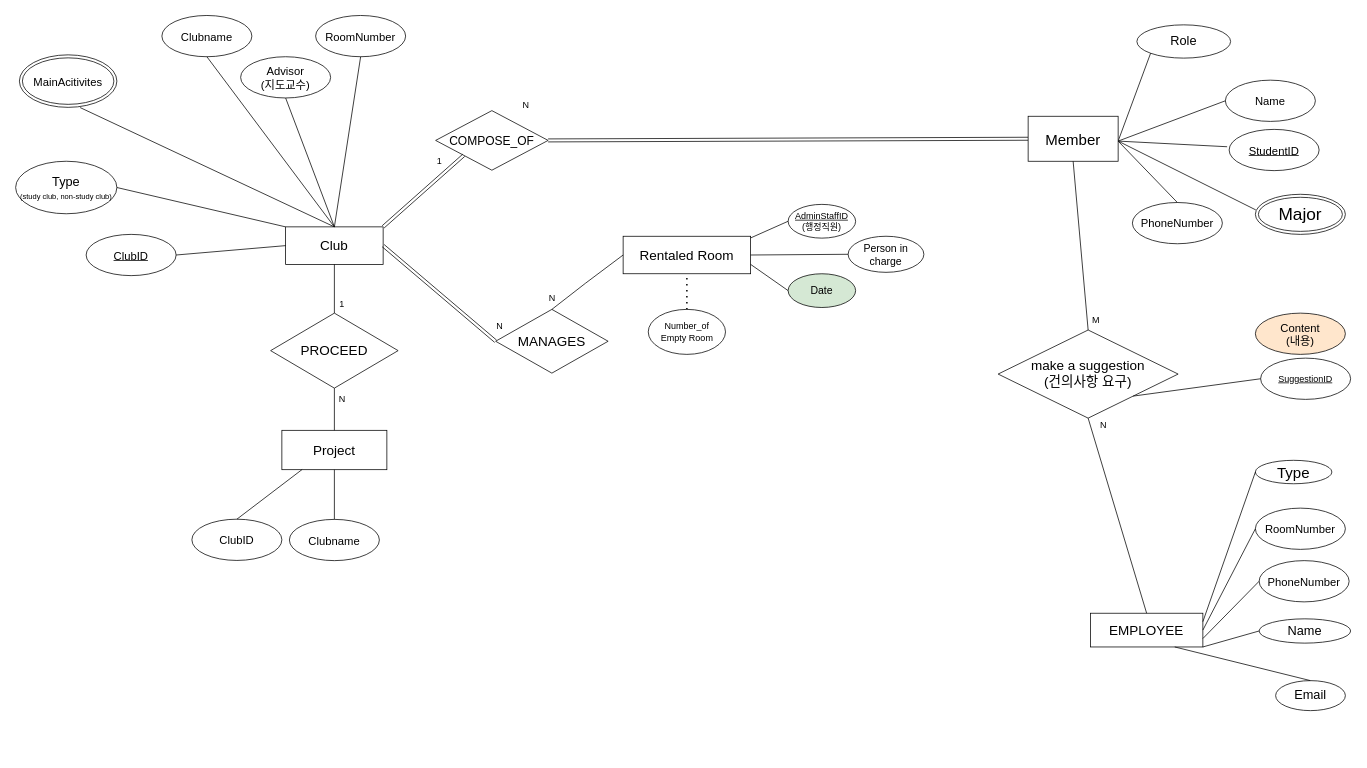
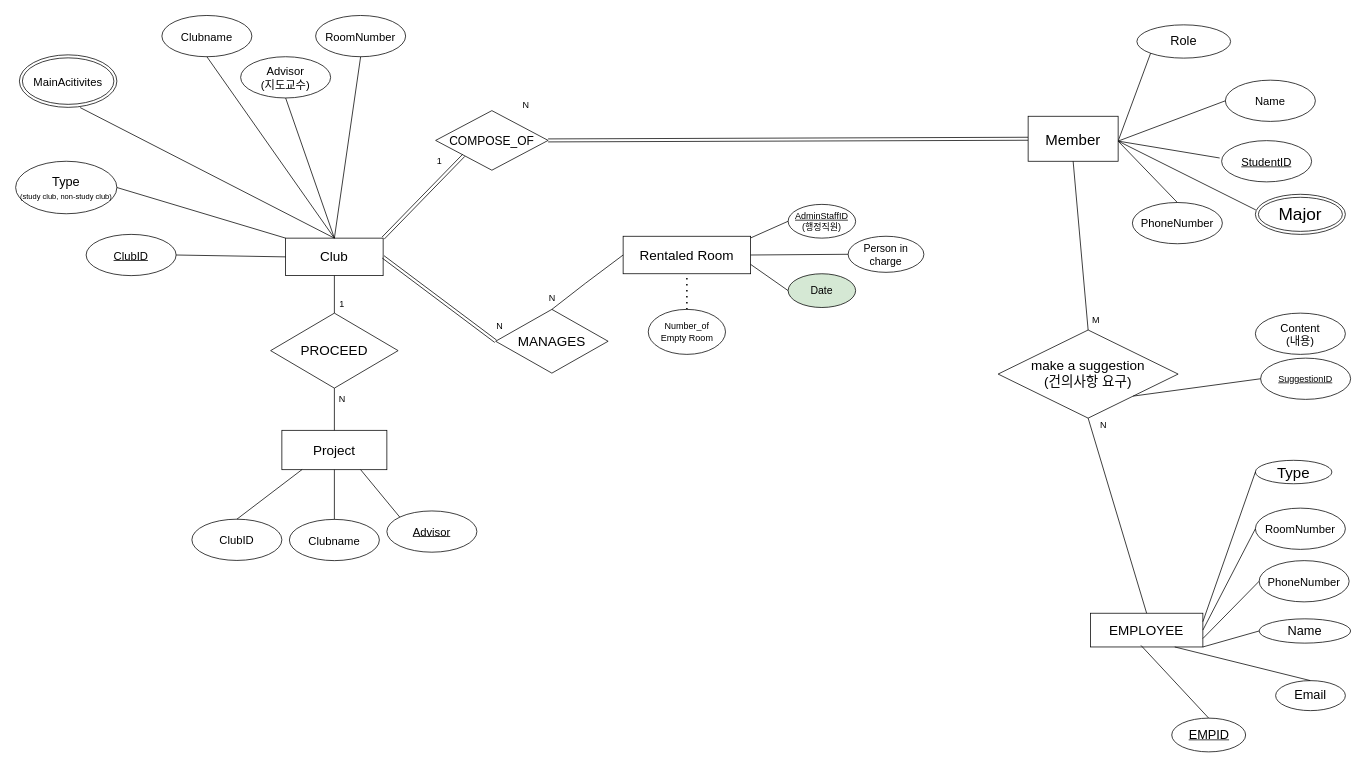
- <mxCell id="31" value="&lt;span style=&quot;font-size: 15px;&quot;&gt;&lt;u&gt;StudentID&lt;/u&gt;&lt;/span&gt;" style="ellipse;whiteSpace=wrap;html=1;" parent="1" vertex="1"><mxGeometry x="1638" y="172" width="120" height="55" as="geometry" /></mxCell>
+ <mxCell id="31" value="&lt;span style=&quot;font-size: 15px;&quot;&gt;&lt;u&gt;StudentID&lt;/u&gt;&lt;/span&gt;" style="ellipse;whiteSpace=wrap;html=1;" parent="1" vertex="1"><mxGeometry x="1628" y="187" width="120" height="55" as="geometry" /></mxCell>
- <mxCell id="3" value="&lt;font style=&quot;font-size: 18px;&quot;&gt;Club&lt;/font&gt;" style="rounded=0;whiteSpace=wrap;html=1;" parent="1" vertex="1"><mxGeometry x="380" y="302" width="130" height="50" as="geometry" /></mxCell>
+ <mxCell id="3" value="&lt;font style=&quot;font-size: 18px;&quot;&gt;Club&lt;/font&gt;" style="rounded=0;whiteSpace=wrap;html=1;" parent="1" vertex="1"><mxGeometry x="380" y="317" width="130" height="50" as="geometry" /></mxCell>
- <mxCell id="63" value="&lt;span style=&quot;font-size: 15px;&quot;&gt;Content&lt;/span&gt;&lt;div&gt;&lt;span style=&quot;font-size: 15px;&quot;&gt;(내용)&lt;/span&gt;&lt;/div&gt;" style="ellipse;whiteSpace=wrap;html=1;fillColor=#ffe6cc;" parent="1" vertex="1"><mxGeometry x="1673" y="417" width="120" height="55" as="geometry" /></mxCell>
+ <mxCell id="63" value="&lt;span style=&quot;font-size: 15px;&quot;&gt;Content&lt;/span&gt;&lt;div&gt;&lt;span style=&quot;font-size: 15px;&quot;&gt;(내용)&lt;/span&gt;&lt;/div&gt;" style="ellipse;whiteSpace=wrap;html=1;" parent="1" vertex="1"><mxGeometry x="1673" y="417" width="120" height="55" as="geometry" /></mxCell>
+ <mxCell id="75" value="" style="endArrow=none;html=1;rounded=0;entryX=0;entryY=0;entryDx=0;entryDy=0;exitX=0.75;exitY=1;exitDx=0;exitDy=0;" parent="1" source="64" target="74" edge="1"><mxGeometry width="50" height="50" relative="1" as="geometry"><mxPoint x="510" y="632.25" as="sourcePoint" /><mxPoint x="420" y="698.25" as="targetPoint" /></mxGeometry></mxCell>
+ <mxCell id="74" value="&lt;span style=&quot;font-size: 15px;&quot;&gt;&lt;u&gt;Advisor&lt;/u&gt;&lt;/span&gt;" style="ellipse;whiteSpace=wrap;html=1;" parent="1" vertex="1"><mxGeometry x="515" y="680.75" width="120" height="55" as="geometry" /></mxCell>
+ <mxCell id="71" value="" style="endArrow=none;html=1;rounded=0;exitX=0.45;exitY=0.955;exitDx=0;exitDy=0;entryX=0.5;entryY=0;entryDx=0;entryDy=0;exitPerimeter=0;" parent="1" source="9" target="70" edge="1"><mxGeometry width="50" height="50" relative="1" as="geometry"><mxPoint x="1414.5" y="927" as="sourcePoint" /><mxPoint x="1451.5" y="847.12" as="targetPoint" /></mxGeometry></mxCell>
+ <mxCell id="70" value="&lt;font style=&quot;font-size: 17px;&quot;&gt;&lt;u&gt;EMPID&lt;/u&gt;&lt;/font&gt;" style="ellipse;whiteSpace=wrap;html=1;" parent="1" vertex="1"><mxGeometry x="1561.5" y="957" width="98.5" height="45" as="geometry" /></mxCell>
